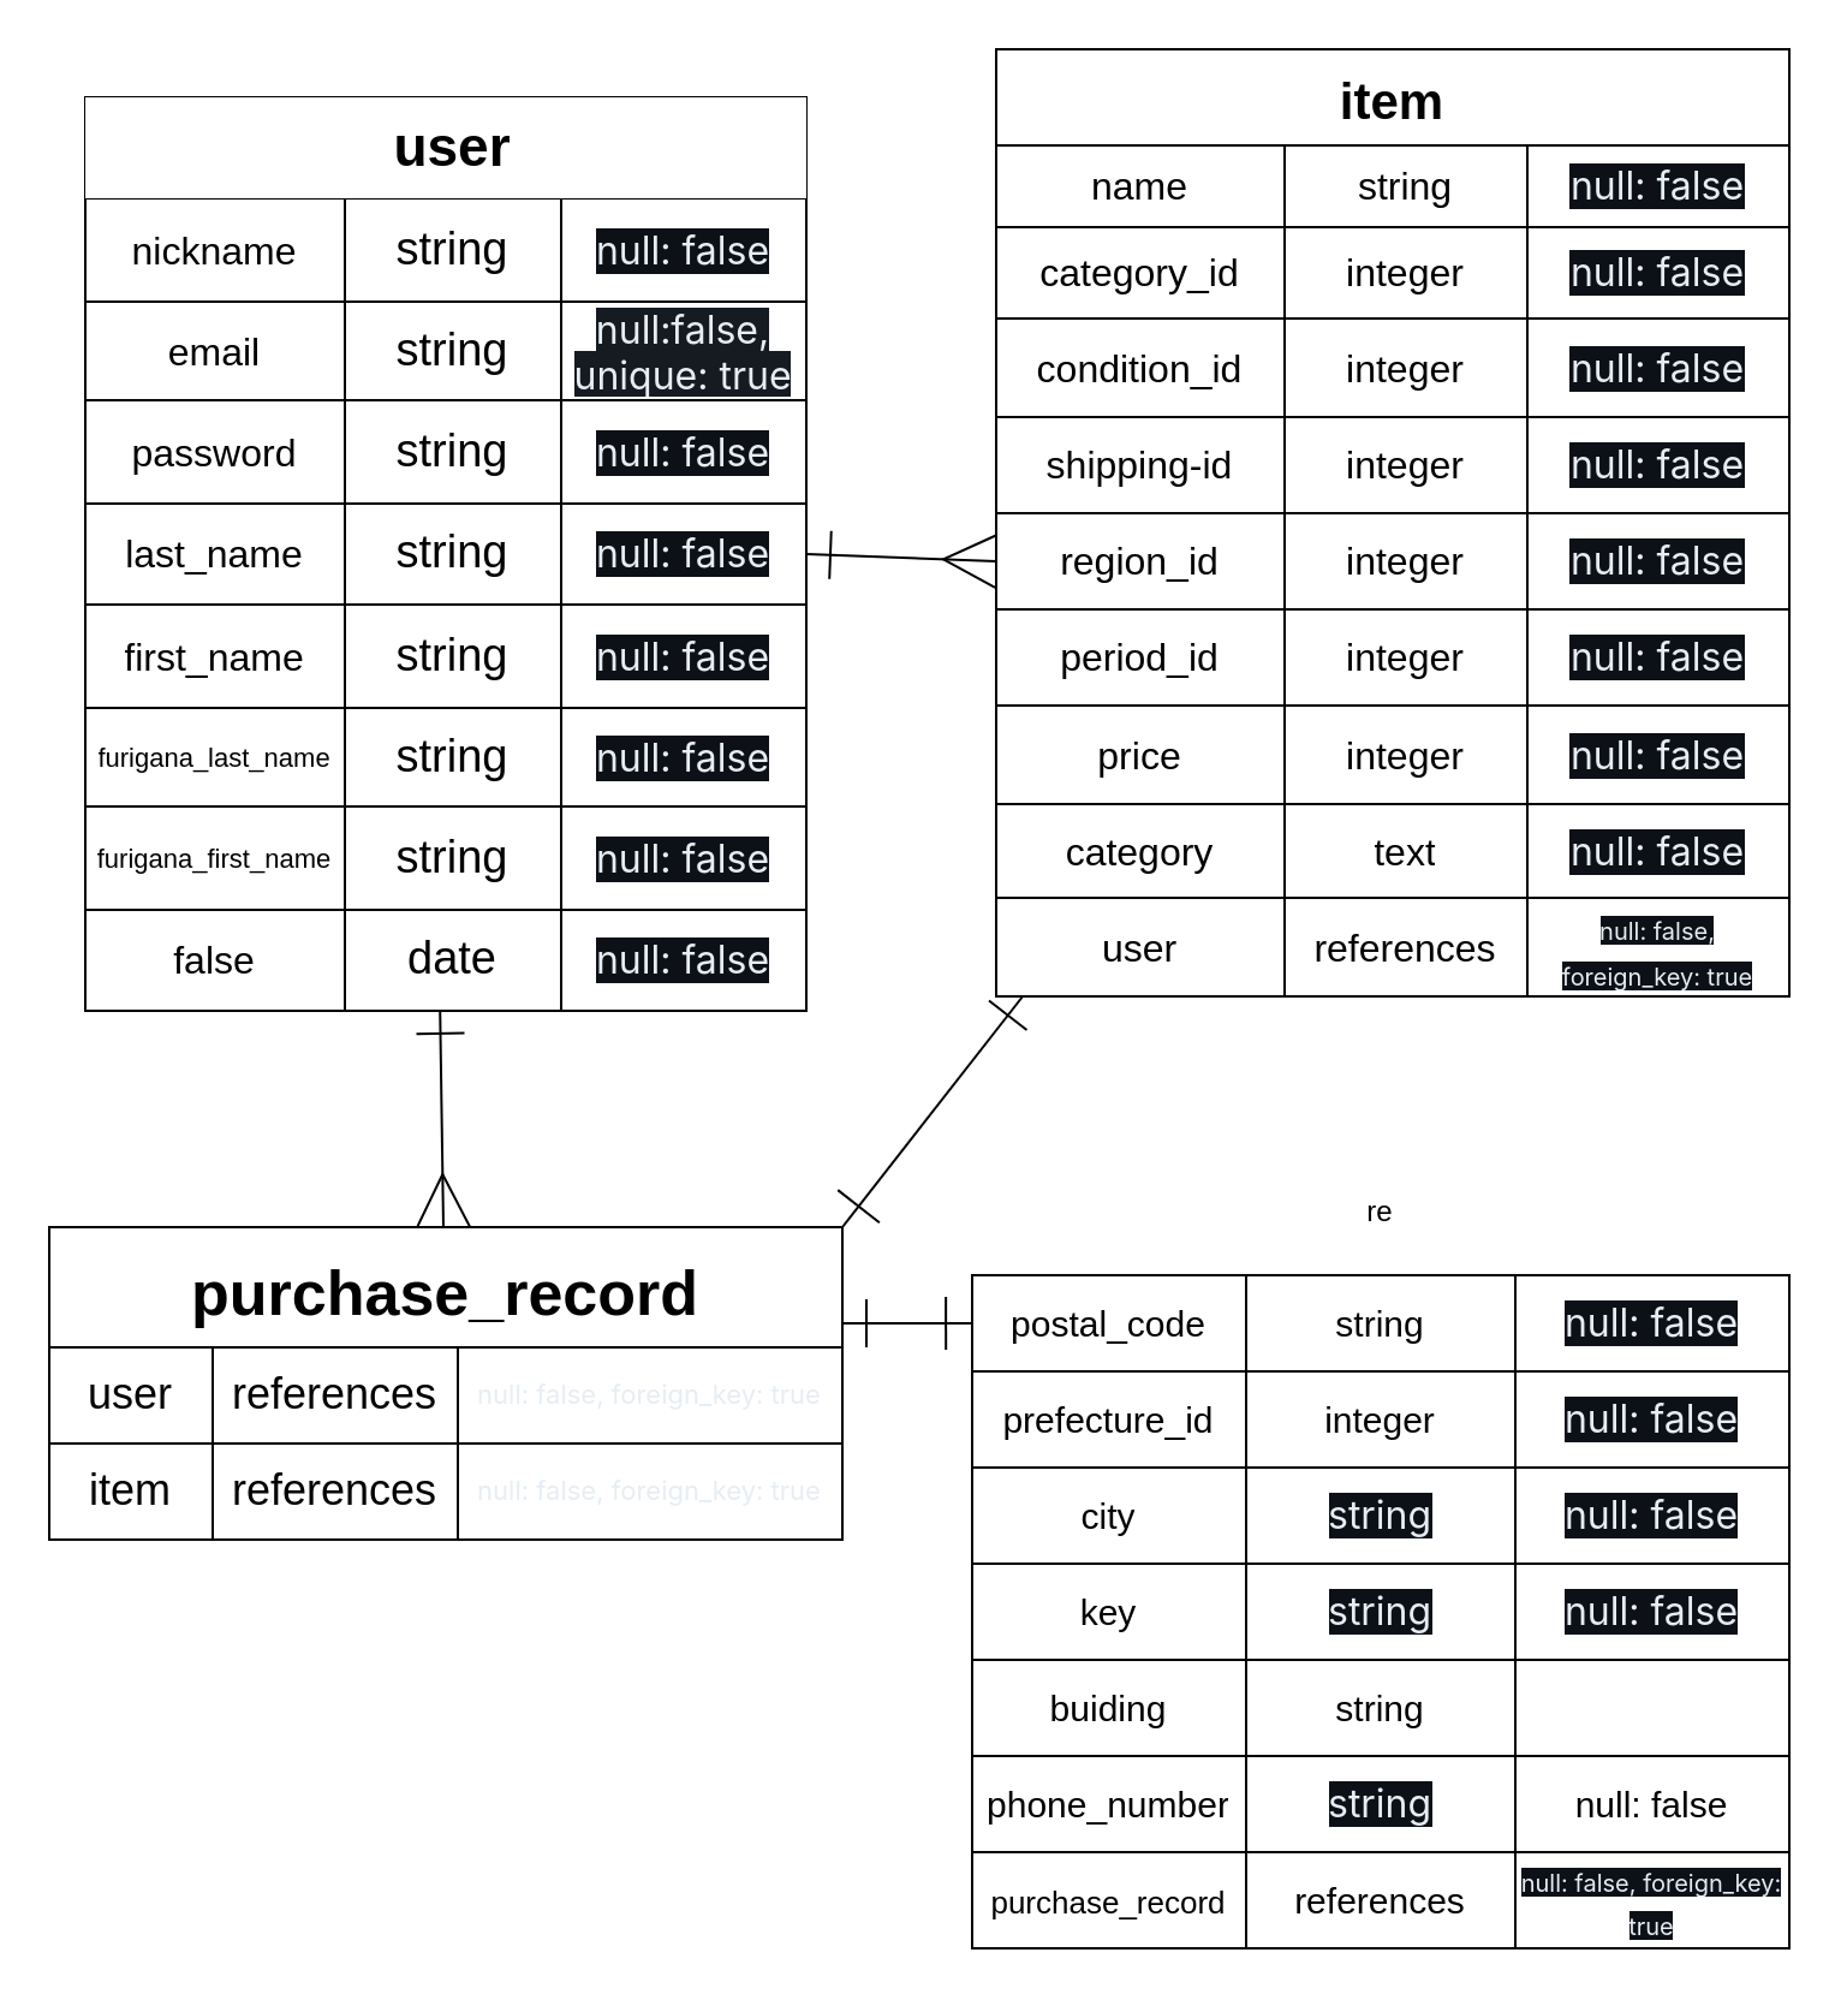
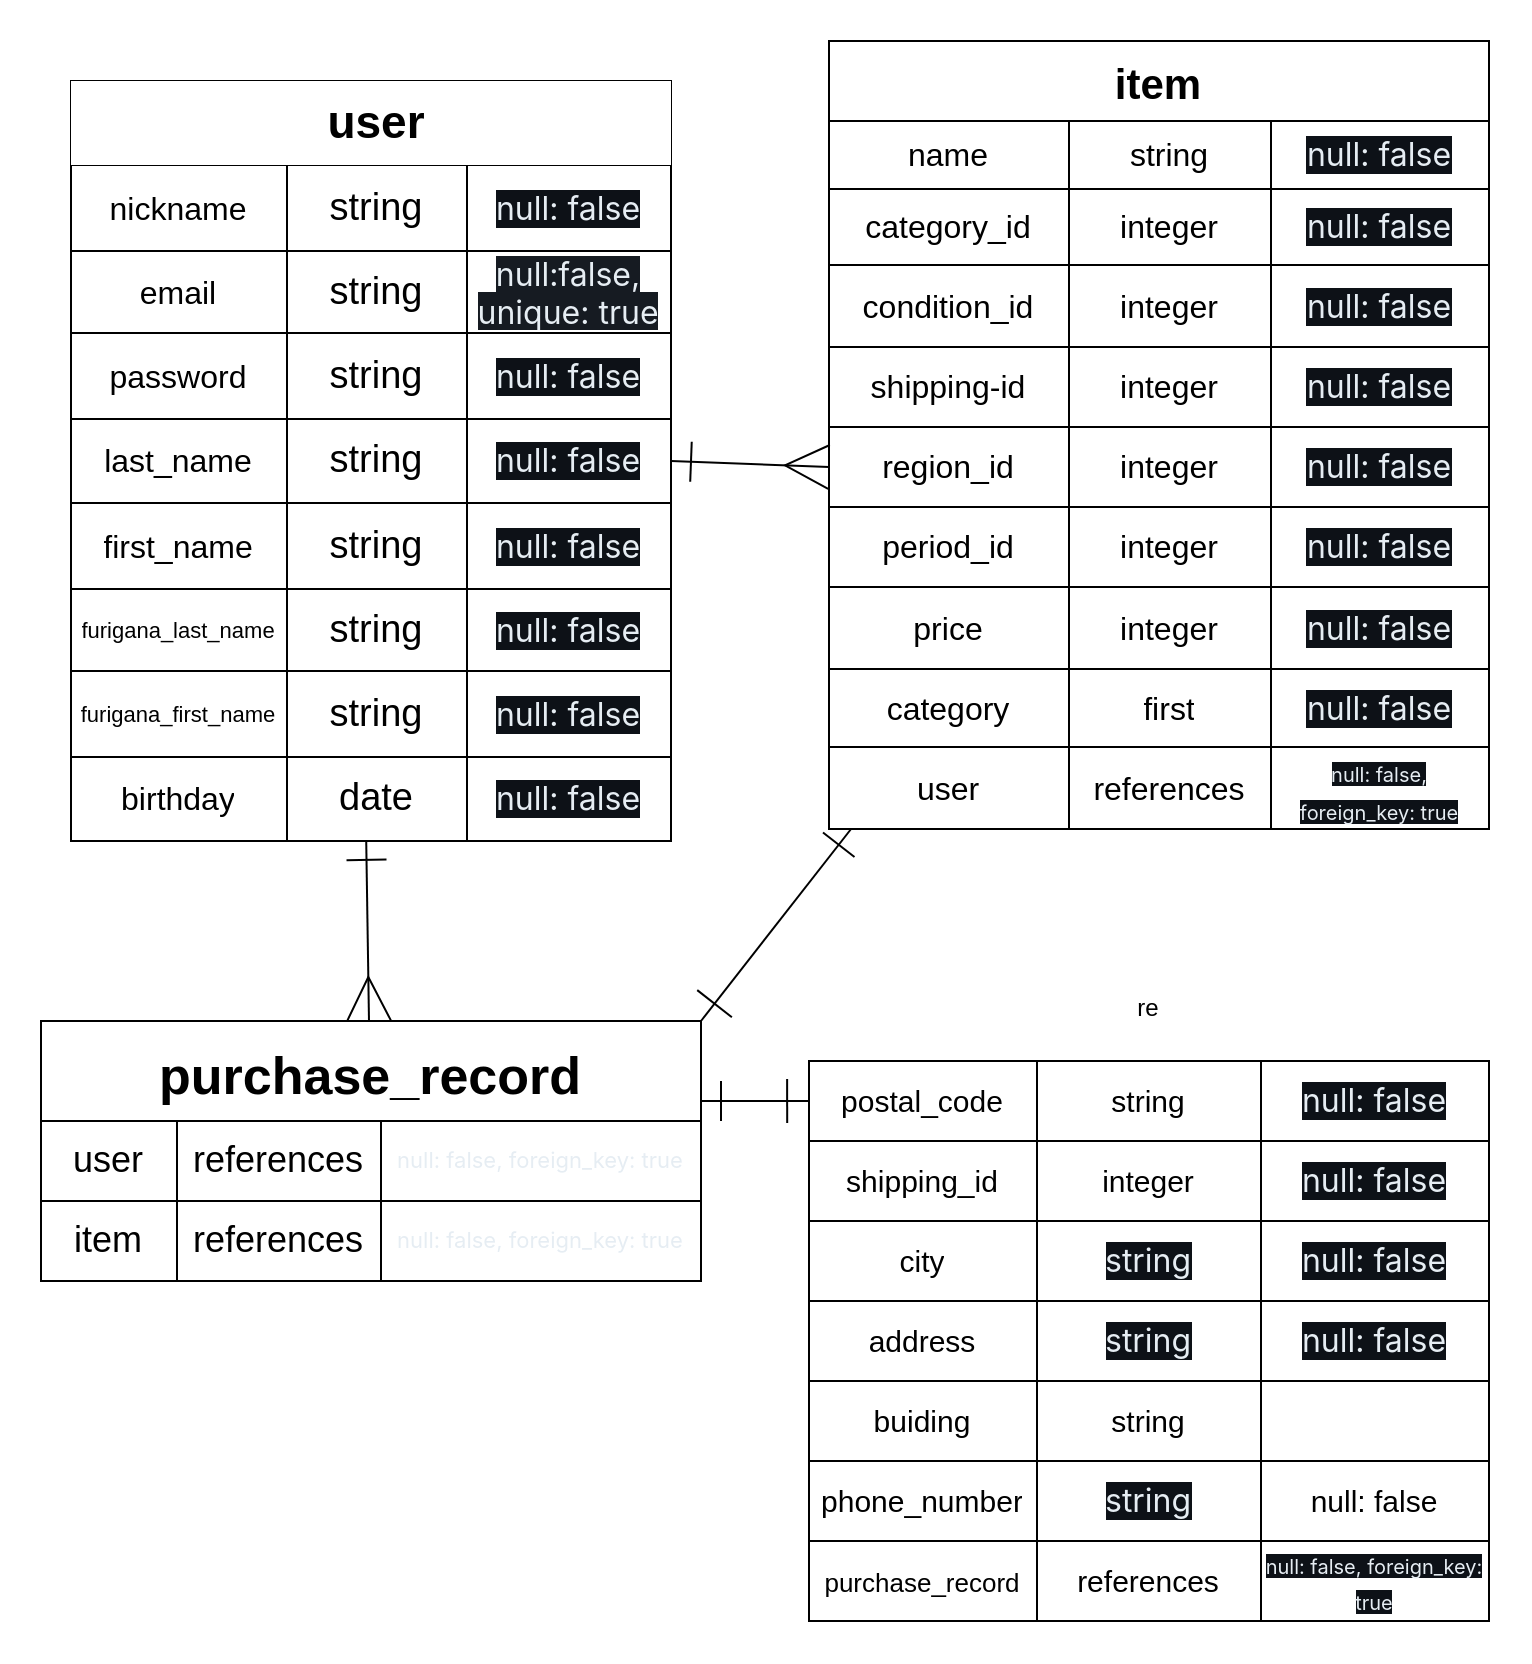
- <mxCell id="36" value="text" style="shape=partialRectangle;html=1;whiteSpace=wrap;connectable=0;overflow=hidden;fillColor=none;top=0;left=0;bottom=0;right=0;pointerEvents=1;fontSize=16;" parent="34" vertex="1"><mxGeometry x="120" width="101" height="39" as="geometry"><mxRectangle width="101" height="39" as="alternateBounds" /></mxGeometry></mxCell>
+ <mxCell id="36" value="first" style="shape=partialRectangle;html=1;whiteSpace=wrap;connectable=0;overflow=hidden;fillColor=none;top=0;left=0;bottom=0;right=0;pointerEvents=1;fontSize=16;" parent="34" vertex="1"><mxGeometry x="120" width="101" height="39" as="geometry"><mxRectangle width="101" height="39" as="alternateBounds" /></mxGeometry></mxCell>
- <mxCell id="87" value="false" style="shape=partialRectangle;html=1;whiteSpace=wrap;connectable=0;overflow=hidden;fillColor=none;top=0;left=0;bottom=0;right=0;pointerEvents=1;fontSize=16;" parent="86" vertex="1"><mxGeometry width="108" height="42" as="geometry"><mxRectangle width="108" height="42" as="alternateBounds" /></mxGeometry></mxCell>
+ <mxCell id="87" value="birthday" style="shape=partialRectangle;html=1;whiteSpace=wrap;connectable=0;overflow=hidden;fillColor=none;top=0;left=0;bottom=0;right=0;pointerEvents=1;fontSize=16;" parent="86" vertex="1"><mxGeometry width="108" height="42" as="geometry"><mxRectangle width="108" height="42" as="alternateBounds" /></mxGeometry></mxCell>
- <mxCell id="98" value="&lt;font style=&quot;font-size: 15px;&quot;&gt;prefecture_id&lt;/font&gt;" style="shape=partialRectangle;html=1;whiteSpace=wrap;connectable=0;overflow=hidden;fillColor=none;top=0;left=0;bottom=0;right=0;pointerEvents=1;fontSize=15;" parent="97" vertex="1"><mxGeometry width="114" height="40" as="geometry"><mxRectangle width="114" height="40" as="alternateBounds" /></mxGeometry></mxCell>
+ <mxCell id="98" value="&lt;font style=&quot;font-size: 15px;&quot;&gt;shipping_id&lt;/font&gt;" style="shape=partialRectangle;html=1;whiteSpace=wrap;connectable=0;overflow=hidden;fillColor=none;top=0;left=0;bottom=0;right=0;pointerEvents=1;fontSize=15;" parent="97" vertex="1"><mxGeometry width="114" height="40" as="geometry"><mxRectangle width="114" height="40" as="alternateBounds" /></mxGeometry></mxCell>
- <mxCell id="106" value="key" style="shape=partialRectangle;html=1;whiteSpace=wrap;connectable=0;overflow=hidden;fillColor=none;top=0;left=0;bottom=0;right=0;pointerEvents=1;fontSize=15;" parent="105" vertex="1"><mxGeometry width="114" height="40" as="geometry"><mxRectangle width="114" height="40" as="alternateBounds" /></mxGeometry></mxCell>
+ <mxCell id="106" value="address" style="shape=partialRectangle;html=1;whiteSpace=wrap;connectable=0;overflow=hidden;fillColor=none;top=0;left=0;bottom=0;right=0;pointerEvents=1;fontSize=15;" parent="105" vertex="1"><mxGeometry width="114" height="40" as="geometry"><mxRectangle width="114" height="40" as="alternateBounds" /></mxGeometry></mxCell>
